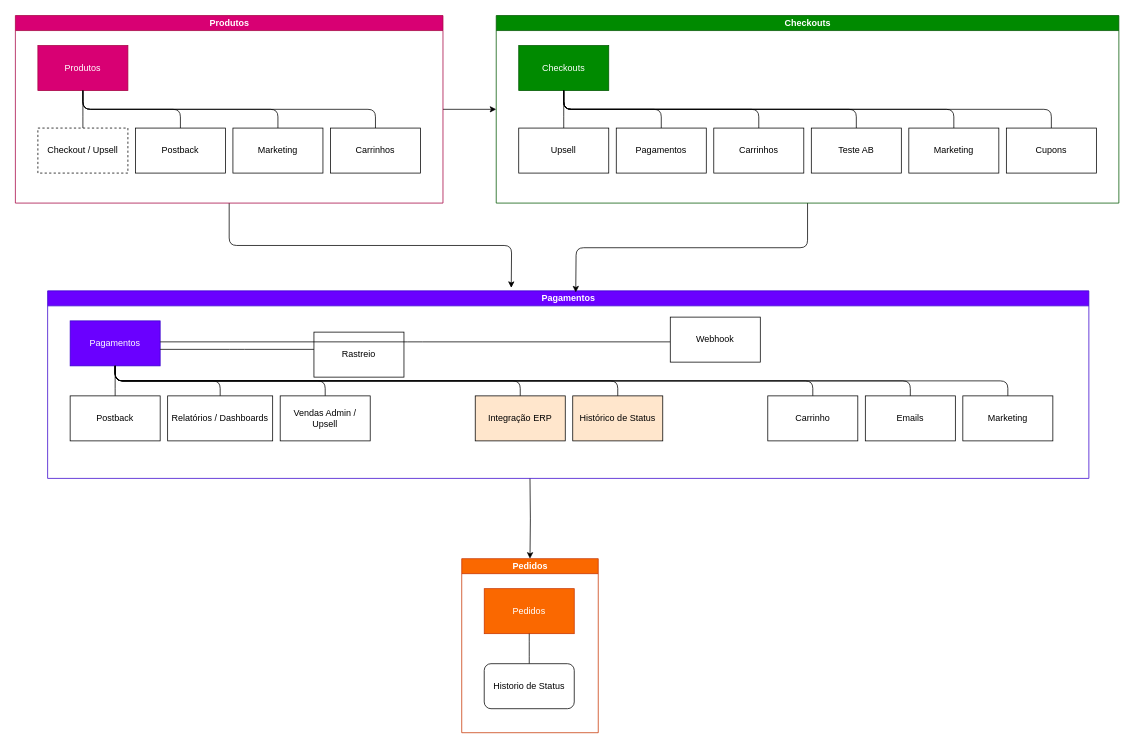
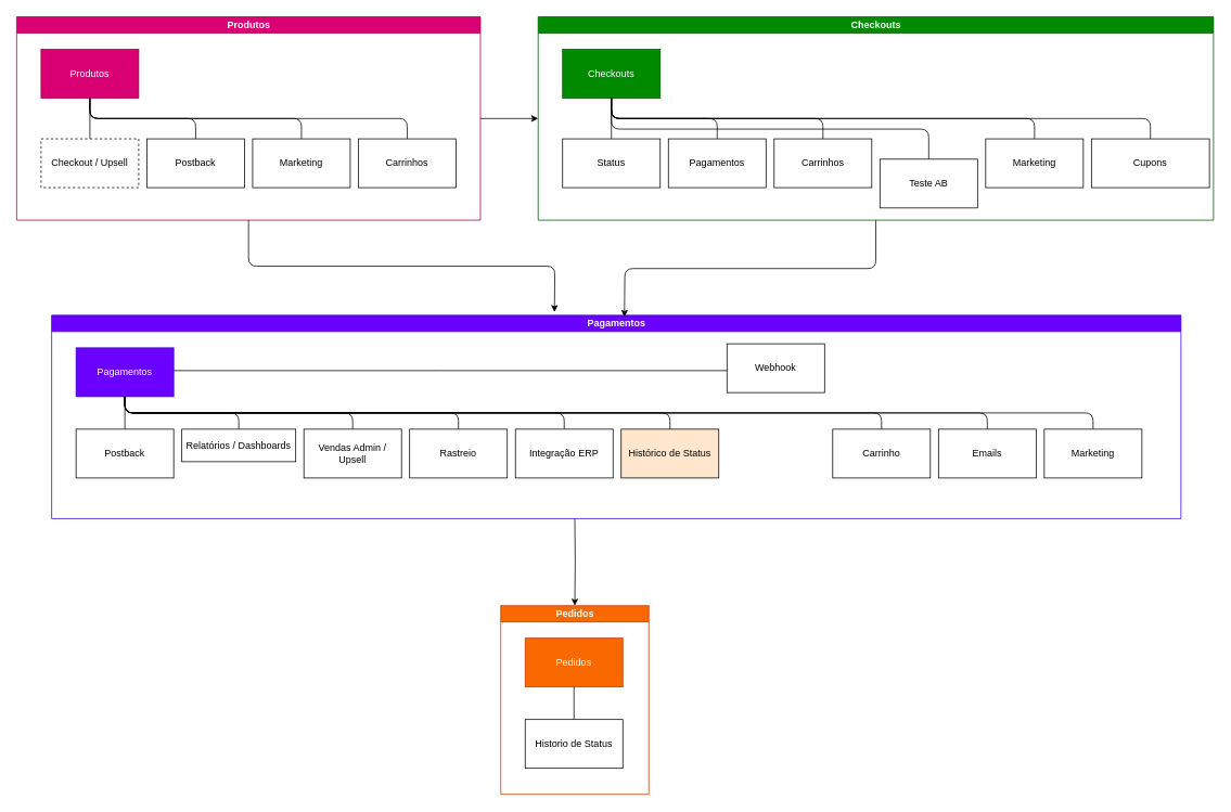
- <mxCell id="41" value="Upsell" style="whiteSpace=wrap;html=1;align=center;treeFolding=1;treeMoving=1;newEdgeStyle={&quot;edgeStyle&quot;:&quot;elbowEdgeStyle&quot;,&quot;startArrow&quot;:&quot;none&quot;,&quot;endArrow&quot;:&quot;none&quot;};" parent="38" vertex="1"><mxGeometry x="30" y="150" width="120" height="60" as="geometry" /></mxCell>
+ <mxCell id="41" value="Status" style="whiteSpace=wrap;html=1;align=center;treeFolding=1;treeMoving=1;newEdgeStyle={&quot;edgeStyle&quot;:&quot;elbowEdgeStyle&quot;,&quot;startArrow&quot;:&quot;none&quot;,&quot;endArrow&quot;:&quot;none&quot;};" parent="38" vertex="1"><mxGeometry x="30" y="150" width="120" height="60" as="geometry" /></mxCell>
- <mxCell id="47" value="Teste AB" style="whiteSpace=wrap;html=1;align=center;treeFolding=1;treeMoving=1;newEdgeStyle={&quot;edgeStyle&quot;:&quot;elbowEdgeStyle&quot;,&quot;startArrow&quot;:&quot;none&quot;,&quot;endArrow&quot;:&quot;none&quot;};" parent="38" vertex="1"><mxGeometry x="420" y="150" width="120" height="60" as="geometry" /></mxCell>
+ <mxCell id="47" value="Teste AB" style="whiteSpace=wrap;html=1;align=center;treeFolding=1;treeMoving=1;newEdgeStyle={&quot;edgeStyle&quot;:&quot;elbowEdgeStyle&quot;,&quot;startArrow&quot;:&quot;none&quot;,&quot;endArrow&quot;:&quot;none&quot;};" parent="38" vertex="1"><mxGeometry x="420" y="175" width="120" height="60" as="geometry" /></mxCell>
- <mxCell id="51" value="Cupons" style="whiteSpace=wrap;html=1;align=center;treeFolding=1;treeMoving=1;newEdgeStyle={&quot;edgeStyle&quot;:&quot;elbowEdgeStyle&quot;,&quot;startArrow&quot;:&quot;none&quot;,&quot;endArrow&quot;:&quot;none&quot;};" parent="38" vertex="1"><mxGeometry x="680" y="150" width="120" height="60" as="geometry" /></mxCell>
+ <mxCell id="51" value="Cupons" style="whiteSpace=wrap;html=1;align=center;treeFolding=1;treeMoving=1;newEdgeStyle={&quot;edgeStyle&quot;:&quot;elbowEdgeStyle&quot;,&quot;startArrow&quot;:&quot;none&quot;,&quot;endArrow&quot;:&quot;none&quot;};" parent="38" vertex="1"><mxGeometry x="680" y="150" width="145" height="60" as="geometry" /></mxCell>
- <mxCell id="12" value="Rastreio" style="whiteSpace=wrap;html=1;align=center;treeFolding=1;treeMoving=1;newEdgeStyle={&quot;edgeStyle&quot;:&quot;elbowEdgeStyle&quot;,&quot;startArrow&quot;:&quot;none&quot;,&quot;endArrow&quot;:&quot;none&quot;};" parent="3" vertex="1"><mxGeometry x="355" y="55" width="120" height="60" as="geometry" /></mxCell>
+ <mxCell id="12" value="Rastreio" style="whiteSpace=wrap;html=1;align=center;treeFolding=1;treeMoving=1;newEdgeStyle={&quot;edgeStyle&quot;:&quot;elbowEdgeStyle&quot;,&quot;startArrow&quot;:&quot;none&quot;,&quot;endArrow&quot;:&quot;none&quot;};" parent="3" vertex="1"><mxGeometry x="440" y="140" width="120" height="60" as="geometry" /></mxCell>
- <mxCell id="8" value="Relatórios / Dashboards" style="whiteSpace=wrap;html=1;align=center;treeFolding=1;treeMoving=1;newEdgeStyle={&quot;edgeStyle&quot;:&quot;elbowEdgeStyle&quot;,&quot;startArrow&quot;:&quot;none&quot;,&quot;endArrow&quot;:&quot;none&quot;};" parent="3" vertex="1"><mxGeometry x="160" y="140" width="140" height="60" as="geometry" /></mxCell>
+ <mxCell id="8" value="Relatórios / Dashboards" style="whiteSpace=wrap;html=1;align=center;treeFolding=1;treeMoving=1;newEdgeStyle={&quot;edgeStyle&quot;:&quot;elbowEdgeStyle&quot;,&quot;startArrow&quot;:&quot;none&quot;,&quot;endArrow&quot;:&quot;none&quot;};" parent="3" vertex="1"><mxGeometry x="160" y="140" width="140" height="40" as="geometry" /></mxCell>
- <mxCell id="14" value="Integração ERP" style="whiteSpace=wrap;html=1;align=center;treeFolding=1;treeMoving=1;newEdgeStyle={&quot;edgeStyle&quot;:&quot;elbowEdgeStyle&quot;,&quot;startArrow&quot;:&quot;none&quot;,&quot;endArrow&quot;:&quot;none&quot;};fillColor=#ffe6cc;" parent="3" vertex="1"><mxGeometry x="570" y="140" width="120" height="60" as="geometry" /></mxCell>
+ <mxCell id="14" value="Integração ERP" style="whiteSpace=wrap;html=1;align=center;treeFolding=1;treeMoving=1;newEdgeStyle={&quot;edgeStyle&quot;:&quot;elbowEdgeStyle&quot;,&quot;startArrow&quot;:&quot;none&quot;,&quot;endArrow&quot;:&quot;none&quot;};" parent="3" vertex="1"><mxGeometry x="570" y="140" width="120" height="60" as="geometry" /></mxCell>
- <mxCell id="55" value="Historio de Status" style="whiteSpace=wrap;html=1;align=center;treeFolding=1;treeMoving=1;newEdgeStyle={&quot;edgeStyle&quot;:&quot;elbowEdgeStyle&quot;,&quot;startArrow&quot;:&quot;none&quot;,&quot;endArrow&quot;:&quot;none&quot;};rounded=1;" vertex="1" parent="52"><mxGeometry x="30" y="140" width="120" height="60" as="geometry" /></mxCell>
+ <mxCell id="55" value="Historio de Status" style="whiteSpace=wrap;html=1;align=center;treeFolding=1;treeMoving=1;newEdgeStyle={&quot;edgeStyle&quot;:&quot;elbowEdgeStyle&quot;,&quot;startArrow&quot;:&quot;none&quot;,&quot;endArrow&quot;:&quot;none&quot;};" vertex="1" parent="52"><mxGeometry x="30" y="140" width="120" height="60" as="geometry" /></mxCell>
